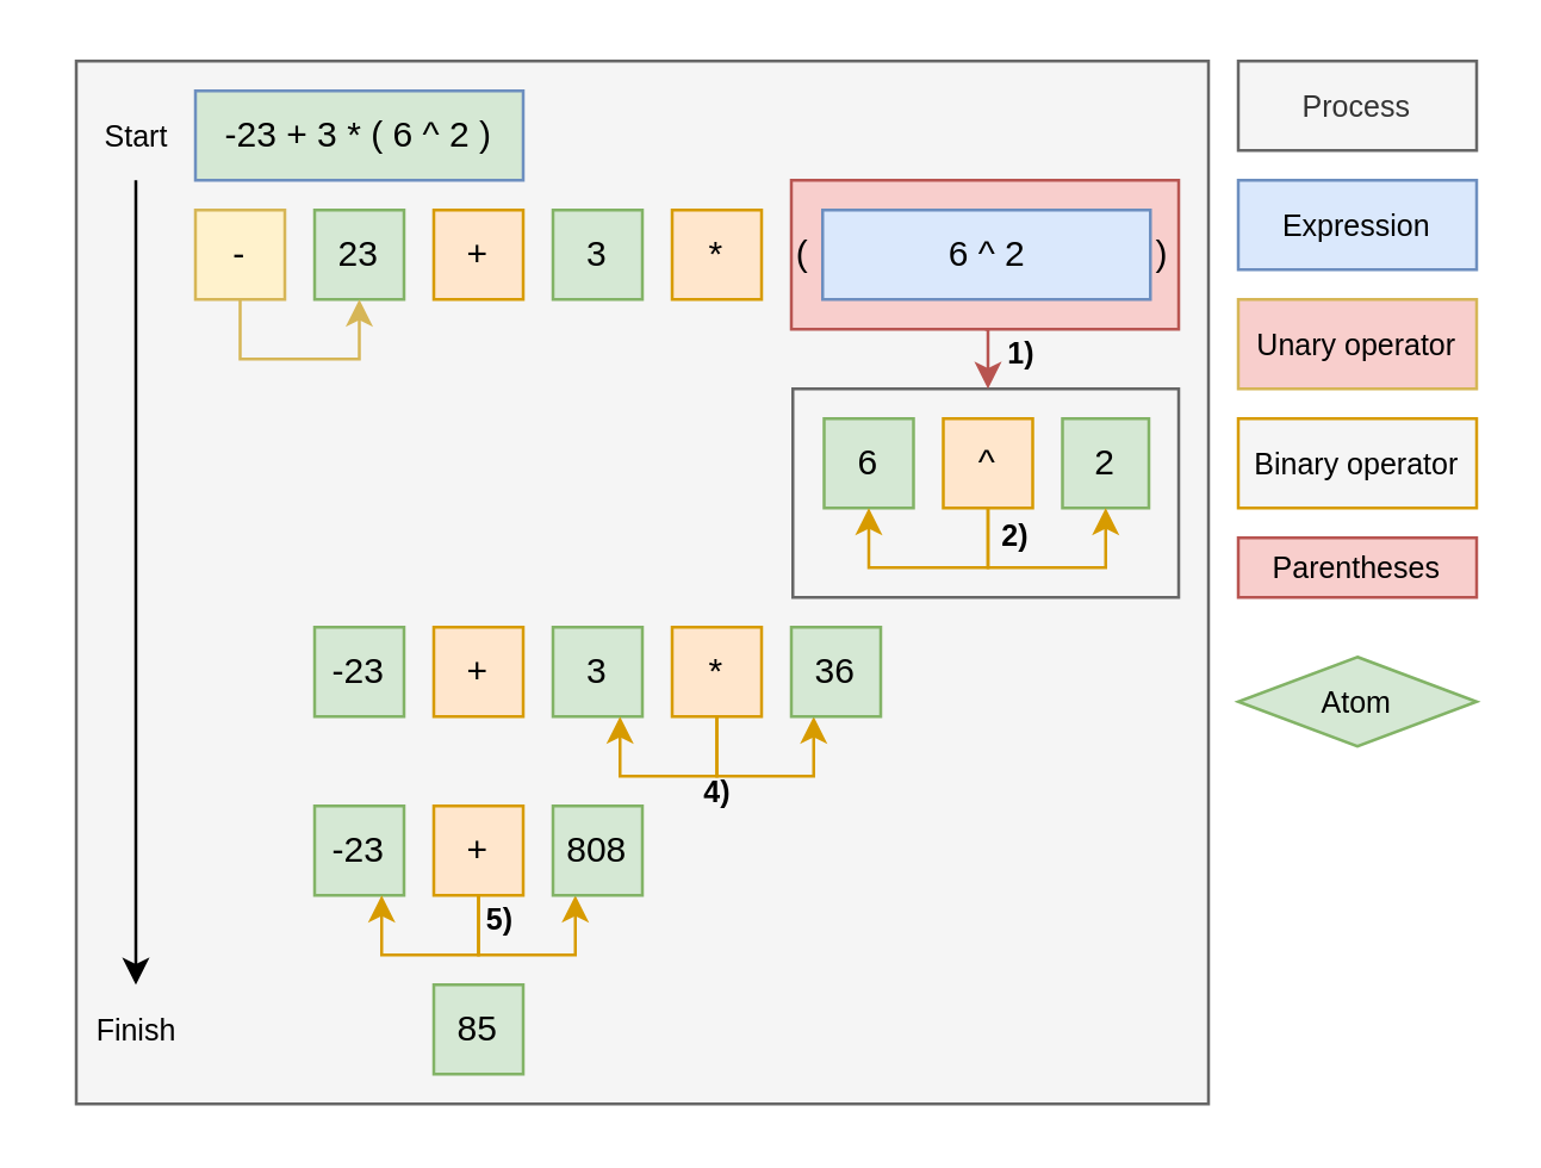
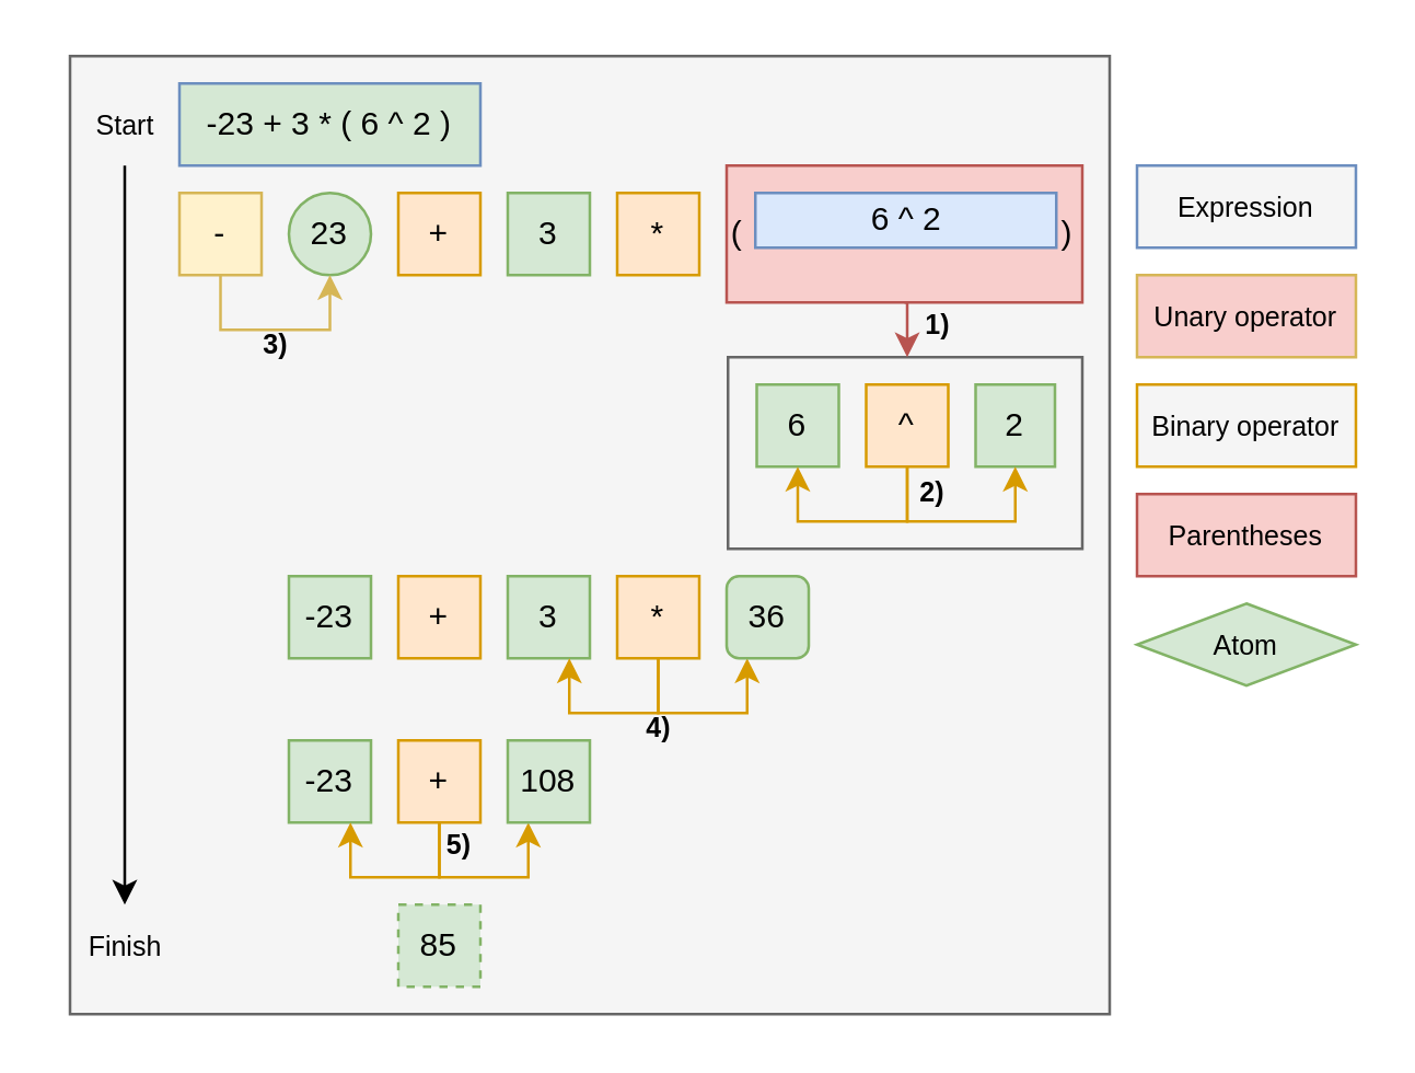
- <mxCell id="42" value="Process" style="rounded=0;whiteSpace=wrap;html=1;fillColor=#f5f5f5;strokeColor=#666666;fontColor=#333333;fontSize=10;verticalAlign=middle;" vertex="1" parent="1"><mxGeometry x="415" y="20" width="80" height="30" as="geometry" /></mxCell>
- <mxCell id="14" value="Expression" style="rounded=0;whiteSpace=wrap;html=1;fillColor=#dae8fc;strokeColor=#6c8ebf;fontSize=10;" vertex="1" parent="1"><mxGeometry x="415" y="60" width="80" height="30" as="geometry" /></mxCell>
+ <mxCell id="14" value="Expression" style="rounded=0;whiteSpace=wrap;html=1;fillColor=#f5f5f5;strokeColor=#6c8ebf;fontSize=10;" vertex="1" parent="1"><mxGeometry x="415" y="60" width="80" height="30" as="geometry" /></mxCell>
- <mxCell id="19" value="23" style="rounded=0;whiteSpace=wrap;html=1;fillColor=#d5e8d4;strokeColor=#82b366;" vertex="1" parent="1"><mxGeometry x="105" y="70" width="30" height="30" as="geometry" /></mxCell>
+ <mxCell id="19" value="23" style="ellipse;whiteSpace=wrap;html=1;fillColor=#d5e8d4;strokeColor=#82b366;" vertex="1" parent="1"><mxGeometry x="105" y="70" width="30" height="30" as="geometry" /></mxCell>
- <mxCell id="35" value="6 ^ 2" style="rounded=0;whiteSpace=wrap;html=1;fillColor=#dae8fc;strokeColor=#6c8ebf;" vertex="1" parent="1"><mxGeometry x="275.5" y="70" width="110" height="30" as="geometry" /></mxCell>
+ <mxCell id="35" value="6 ^ 2" style="rounded=0;whiteSpace=wrap;html=1;fillColor=#dae8fc;strokeColor=#6c8ebf;" vertex="1" parent="1"><mxGeometry x="275.5" y="70" width="110" height="20" as="geometry" /></mxCell>
+ <mxCell id="37" value="3)" style="text;html=1;align=center;verticalAlign=middle;resizable=0;points=[];autosize=1;strokeColor=none;fillColor=none;fontStyle=1;fontSize=10;" vertex="1" parent="1"><mxGeometry x="85" y="110" width="30" height="30" as="geometry" /></mxCell>
- <mxCell id="12" value="Parentheses" style="rounded=0;whiteSpace=wrap;html=1;align=center;fillColor=#f8cecc;strokeColor=#b85450;fontSize=10;" vertex="1" parent="1"><mxGeometry x="415" y="180" width="80" height="20" as="geometry" /></mxCell>
+ <mxCell id="12" value="Parentheses" style="rounded=0;whiteSpace=wrap;html=1;align=center;fillColor=#f8cecc;strokeColor=#b85450;fontSize=10;" vertex="1" parent="1"><mxGeometry x="415" y="180" width="80" height="30" as="geometry" /></mxCell>
- <mxCell id="16" value="36" style="rounded=0;whiteSpace=wrap;html=1;fillColor=#d5e8d4;strokeColor=#82b366;" vertex="1" parent="1"><mxGeometry x="265" y="210" width="30" height="30" as="geometry" /></mxCell>
+ <mxCell id="16" value="36" style="whiteSpace=wrap;html=1;fillColor=#d5e8d4;strokeColor=#82b366;rounded=1;" vertex="1" parent="1"><mxGeometry x="265" y="210" width="30" height="30" as="geometry" /></mxCell>
- <mxCell id="33" value="808" style="rounded=0;whiteSpace=wrap;html=1;fillColor=#d5e8d4;strokeColor=#82b366;" vertex="1" parent="1"><mxGeometry x="185" y="270" width="30" height="30" as="geometry" /></mxCell>
+ <mxCell id="33" value="108" style="rounded=0;whiteSpace=wrap;html=1;fillColor=#d5e8d4;strokeColor=#82b366;" vertex="1" parent="1"><mxGeometry x="185" y="270" width="30" height="30" as="geometry" /></mxCell>
- <mxCell id="36" value="85" style="rounded=0;whiteSpace=wrap;html=1;fillColor=#d5e8d4;strokeColor=#82b366;" vertex="1" parent="1"><mxGeometry x="145" y="330" width="30" height="30" as="geometry" /></mxCell>
+ <mxCell id="36" value="85" style="rounded=0;whiteSpace=wrap;html=1;fillColor=#d5e8d4;strokeColor=#82b366;dashed=1;" vertex="1" parent="1"><mxGeometry x="145" y="330" width="30" height="30" as="geometry" /></mxCell>
